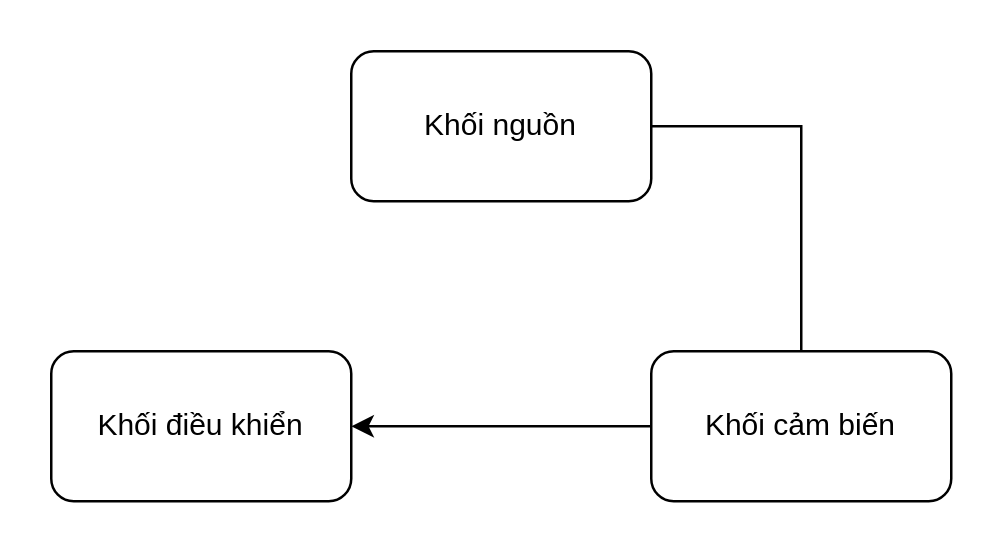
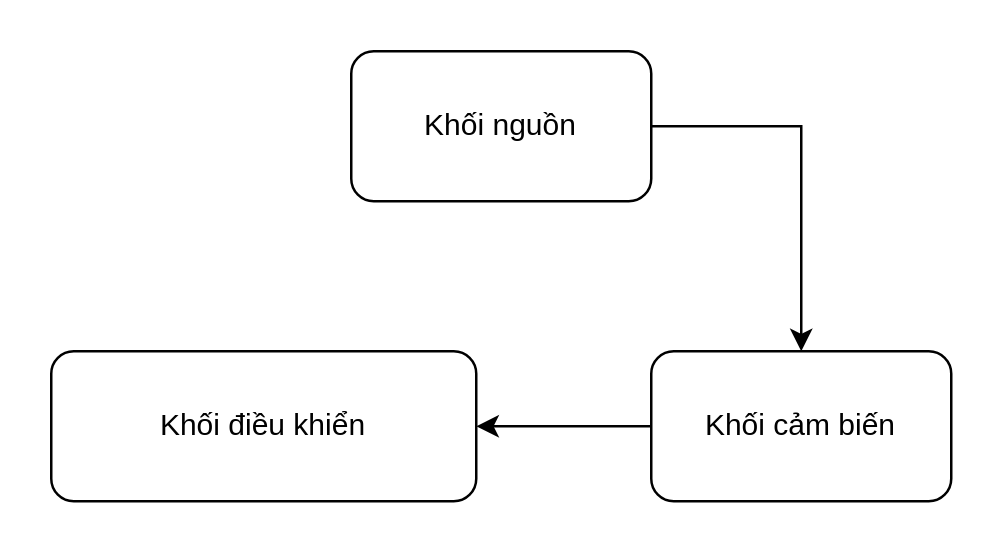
- <mxCell id="2" style="edgeStyle=orthogonalEdgeStyle;rounded=0;orthogonalLoop=1;jettySize=auto;html=1;exitX=1;exitY=0.5;exitDx=0;exitDy=0;entryX=0.5;entryY=0;entryDx=0;entryDy=0;endArrow=none;" edge="1" parent="1" source="3" target="6"><mxGeometry relative="1" as="geometry" /></mxCell>
+ <mxCell id="2" style="edgeStyle=orthogonalEdgeStyle;rounded=0;orthogonalLoop=1;jettySize=auto;html=1;exitX=1;exitY=0.5;exitDx=0;exitDy=0;entryX=0.5;entryY=0;entryDx=0;entryDy=0;" edge="1" parent="1" source="3" target="6"><mxGeometry relative="1" as="geometry" /></mxCell>
- <mxCell id="4" value="Khối điều khiển" style="rounded=1;whiteSpace=wrap;html=1;" vertex="1" parent="1"><mxGeometry x="20" y="140" width="120" height="60" as="geometry" /></mxCell>
+ <mxCell id="4" value="Khối điều khiển" style="rounded=1;whiteSpace=wrap;html=1;" vertex="1" parent="1"><mxGeometry x="20" y="140" width="170" height="60" as="geometry" /></mxCell>
